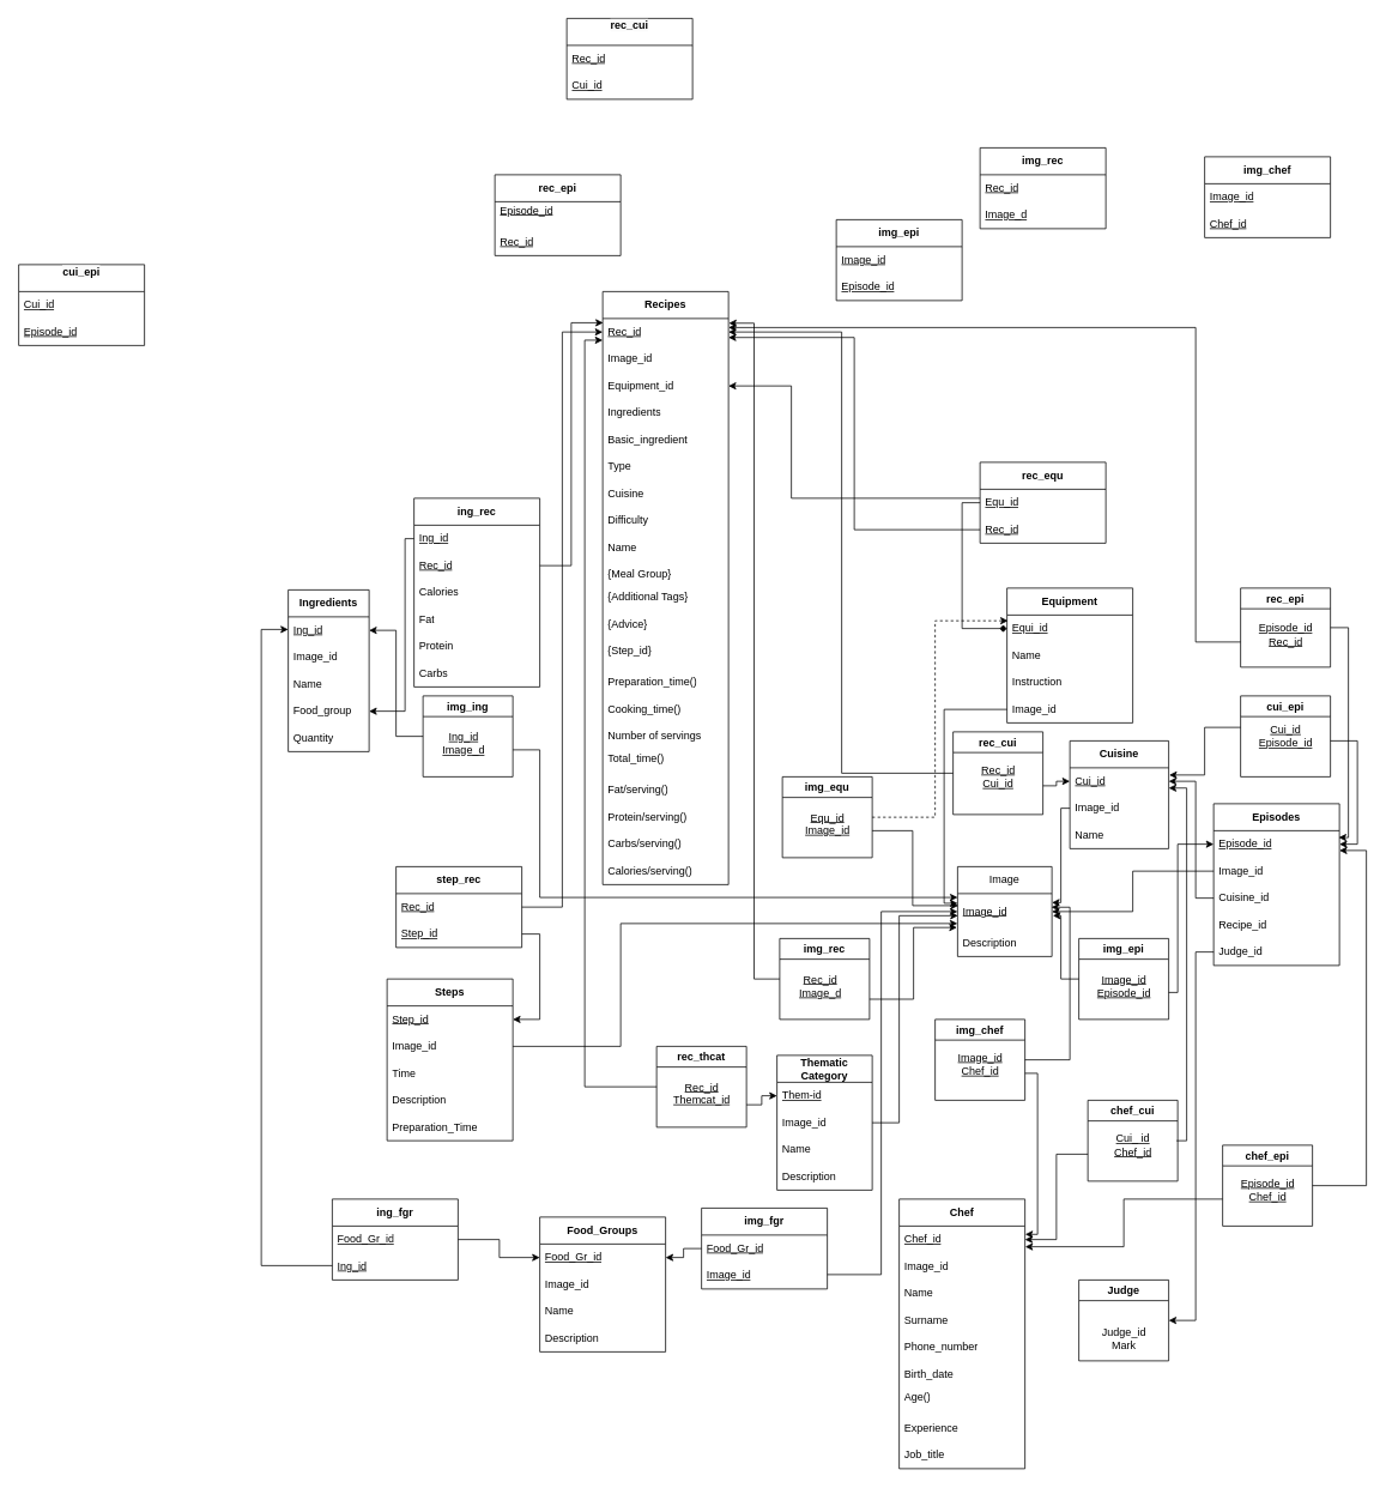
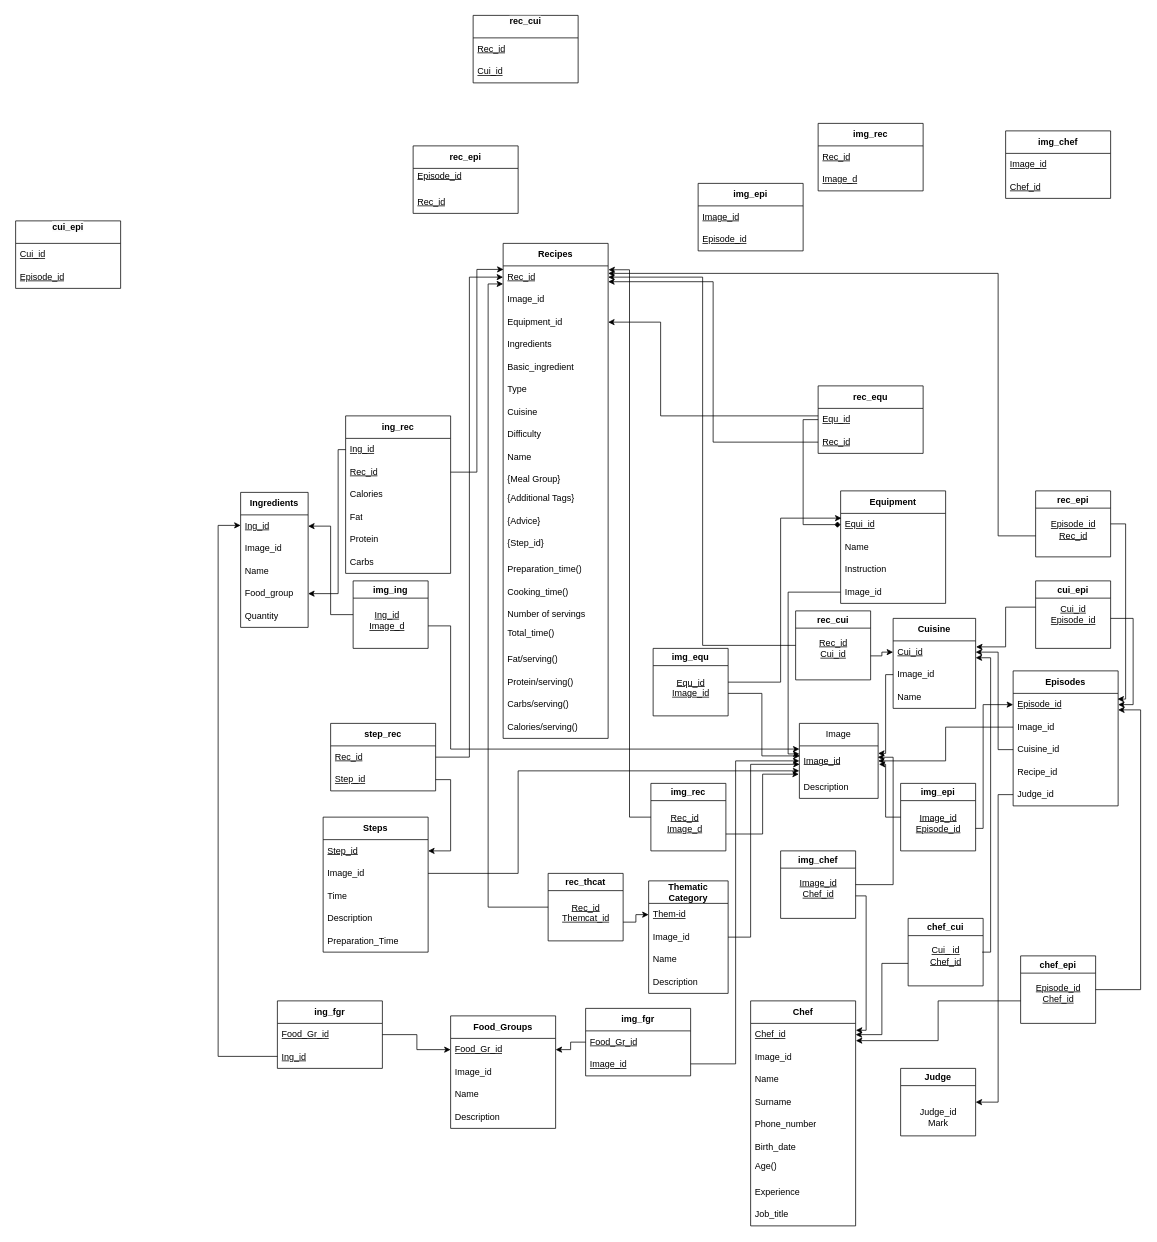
- <mxCell id="45" style="edgeStyle=elbowEdgeStyle;rounded=0;orthogonalLoop=1;jettySize=auto;html=1;exitX=1;exitY=0.5;exitDx=0;exitDy=0;entryX=0.008;entryY=0.212;entryDx=0;entryDy=0;entryPerimeter=0;dashed=1;" parent="1" source="5" target="152" edge="1"><mxGeometry relative="1" as="geometry"><mxPoint x="1110" y="664" as="targetPoint" /><Array as="points"><mxPoint x="1040" y="904" /></Array></mxGeometry></mxCell>
+ <mxCell id="45" style="edgeStyle=elbowEdgeStyle;rounded=0;orthogonalLoop=1;jettySize=auto;html=1;exitX=1;exitY=0.5;exitDx=0;exitDy=0;entryX=0.008;entryY=0.212;entryDx=0;entryDy=0;entryPerimeter=0;" parent="1" source="5" target="152" edge="1"><mxGeometry relative="1" as="geometry"><mxPoint x="1110" y="664" as="targetPoint" /><Array as="points"><mxPoint x="1040" y="904" /></Array></mxGeometry></mxCell>
